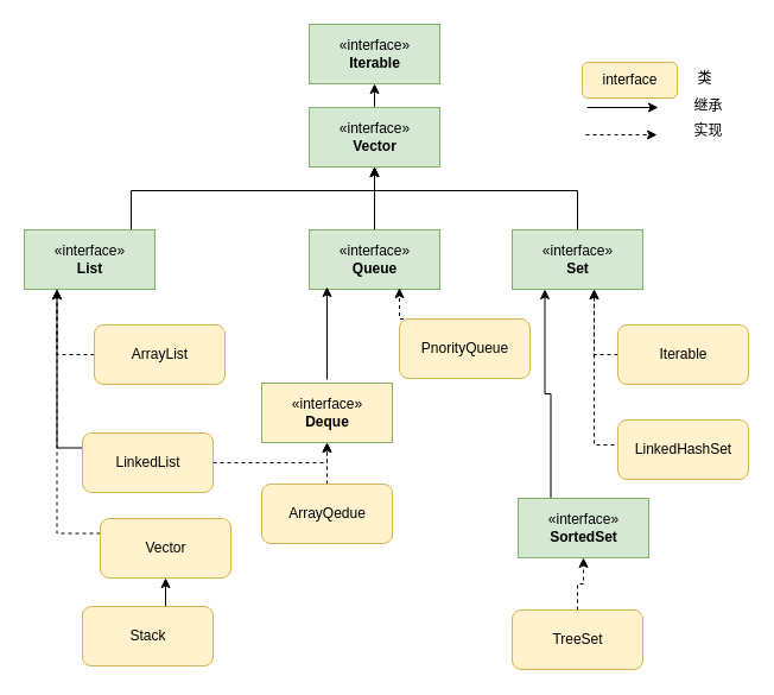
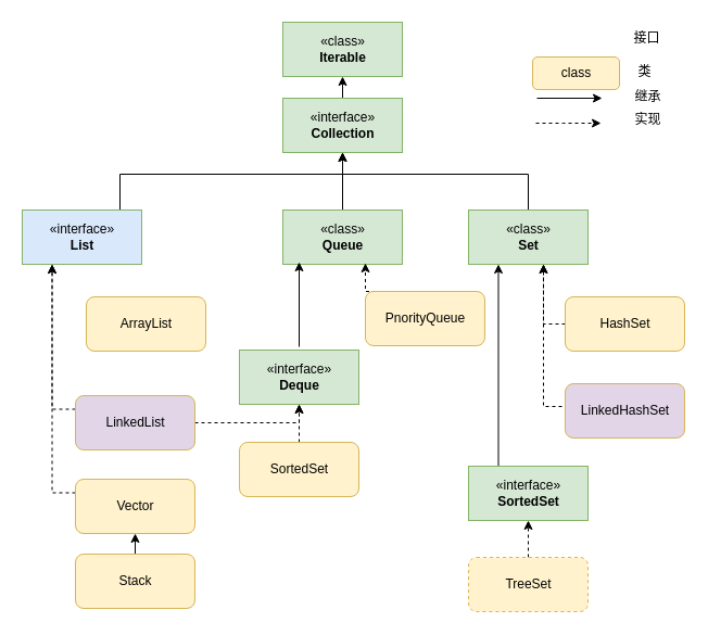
+ <mxCell id="34" value="接口" style="text;html=1;align=center;verticalAlign=middle;resizable=0;points=[];autosize=1;strokeColor=none;fillColor=none;" vertex="1" parent="1"><mxGeometry x="570" y="20" width="50" height="30" as="geometry" /></mxCell>
- <mxCell id="2" value="«interface»&lt;br&gt;&lt;b&gt;Iterable&lt;/b&gt;" style="html=1;fillColor=#d5e8d4;strokeColor=#82b366;" parent="1" vertex="1"><mxGeometry x="260" y="20" width="110" height="50" as="geometry" /></mxCell>
+ <mxCell id="2" value="«class»&lt;br&gt;&lt;b&gt;Iterable&lt;/b&gt;" style="html=1;fillColor=#d5e8d4;strokeColor=#82b366;" parent="1" vertex="1"><mxGeometry x="260" y="20" width="110" height="50" as="geometry" /></mxCell>
- <mxCell id="35" value="interface" style="html=1;rounded=1;fillColor=#fff2cc;strokeColor=#d6b656;" vertex="1" parent="1"><mxGeometry x="490" y="52" width="80" height="30" as="geometry" /></mxCell>
+ <mxCell id="35" value="class" style="html=1;rounded=1;fillColor=#fff2cc;strokeColor=#d6b656;" vertex="1" parent="1"><mxGeometry x="490" y="52" width="80" height="30" as="geometry" /></mxCell>
- <mxCell id="4" value="«interface»&lt;br&gt;&lt;b&gt;Vector&lt;/b&gt;" style="html=1;fillColor=#d5e8d4;strokeColor=#82b366;" parent="1" vertex="1"><mxGeometry x="260" y="90" width="110" height="50" as="geometry" /></mxCell>
+ <mxCell id="4" value="«interface»&lt;br&gt;&lt;b&gt;Collection&lt;/b&gt;" style="html=1;fillColor=#d5e8d4;strokeColor=#82b366;" parent="1" vertex="1"><mxGeometry x="260" y="90" width="110" height="50" as="geometry" /></mxCell>
- <mxCell id="6" value="«interface»&lt;br&gt;&lt;b&gt;List&lt;/b&gt;" style="html=1;fillColor=#d5e8d4;strokeColor=#82b366;" parent="1" vertex="1"><mxGeometry x="20" y="193" width="110" height="50" as="geometry" /></mxCell>
+ <mxCell id="6" value="«interface»&lt;br&gt;&lt;b&gt;List&lt;/b&gt;" style="html=1;fillColor=#dae8fc;strokeColor=#82b366;" parent="1" vertex="1"><mxGeometry x="20" y="193" width="110" height="50" as="geometry" /></mxCell>
- <mxCell id="8" value="«interface»&lt;br&gt;&lt;b&gt;Queue&lt;/b&gt;" style="html=1;fillColor=#d5e8d4;strokeColor=#82b366;" parent="1" vertex="1"><mxGeometry x="260" y="193" width="110" height="50" as="geometry" /></mxCell>
+ <mxCell id="8" value="«class»&lt;br&gt;&lt;b&gt;Queue&lt;/b&gt;" style="html=1;fillColor=#d5e8d4;strokeColor=#82b366;" parent="1" vertex="1"><mxGeometry x="260" y="193" width="110" height="50" as="geometry" /></mxCell>
- <mxCell id="10" value="«interface»&lt;br&gt;&lt;b&gt;Set&lt;/b&gt;" style="html=1;fillColor=#d5e8d4;strokeColor=#82b366;" parent="1" vertex="1"><mxGeometry x="431" y="193" width="110" height="50" as="geometry" /></mxCell>
+ <mxCell id="10" value="«class»&lt;br&gt;&lt;b&gt;Set&lt;/b&gt;" style="html=1;fillColor=#d5e8d4;strokeColor=#82b366;" parent="1" vertex="1"><mxGeometry x="431" y="193" width="110" height="50" as="geometry" /></mxCell>
- <mxCell id="23" style="edgeStyle=orthogonalEdgeStyle;rounded=0;orthogonalLoop=1;jettySize=auto;html=1;exitX=0;exitY=0.5;exitDx=0;exitDy=0;entryX=0.25;entryY=1;entryDx=0;entryDy=0;dashed=1;" parent="1" source="24" target="6" edge="1"><mxGeometry relative="1" as="geometry" /></mxCell>
- <mxCell id="18" value="Iterable" style="html=1;rounded=1;fillColor=#fff2cc;strokeColor=#d6b656;" parent="1" vertex="1"><mxGeometry x="520" y="273" width="110" height="50" as="geometry" /></mxCell>
+ <mxCell id="18" value="HashSet" style="html=1;rounded=1;fillColor=#fff2cc;strokeColor=#d6b656;" parent="1" vertex="1"><mxGeometry x="520" y="273" width="110" height="50" as="geometry" /></mxCell>
- <mxCell id="12" value="«interface»&lt;br&gt;&lt;b&gt;Deque&lt;/b&gt;" style="html=1;fillColor=#fff2cc;strokeColor=#82b366;" parent="1" vertex="1"><mxGeometry x="220" y="322" width="110" height="50" as="geometry" /></mxCell>
+ <mxCell id="12" value="«interface»&lt;br&gt;&lt;b&gt;Deque&lt;/b&gt;" style="html=1;fillColor=#d5e8d4;strokeColor=#82b366;" parent="1" vertex="1"><mxGeometry x="220" y="322" width="110" height="50" as="geometry" /></mxCell>
- <mxCell id="26" style="edgeStyle=orthogonalEdgeStyle;rounded=0;orthogonalLoop=1;jettySize=auto;html=1;exitX=0;exitY=0.25;exitDx=0;exitDy=0;entryX=0.25;entryY=1;entryDx=0;entryDy=0;dashed=0;" parent="1" source="27" target="6" edge="1"><mxGeometry relative="1" as="geometry" /></mxCell>
+ <mxCell id="26" style="edgeStyle=orthogonalEdgeStyle;rounded=0;orthogonalLoop=1;jettySize=auto;html=1;exitX=0;exitY=0.25;exitDx=0;exitDy=0;entryX=0.25;entryY=1;entryDx=0;entryDy=0;dashed=1;" parent="1" source="27" target="6" edge="1"><mxGeometry relative="1" as="geometry" /></mxCell>
- <mxCell id="20" value="LinkedHashSet" style="html=1;rounded=1;fillColor=#fff2cc;strokeColor=#d6b656;" parent="1" vertex="1"><mxGeometry x="520" y="353" width="110" height="50" as="geometry" /></mxCell>
+ <mxCell id="20" value="LinkedHashSet" style="html=1;rounded=1;fillColor=#e1d5e7;strokeColor=#d6b656;" parent="1" vertex="1"><mxGeometry x="520" y="353" width="110" height="50" as="geometry" /></mxCell>
- <mxCell id="27" value="LinkedList" style="html=1;rounded=1;fillColor=#fff2cc;strokeColor=#d6b656;" parent="1" vertex="1"><mxGeometry x="69" y="364" width="110" height="50" as="geometry" /></mxCell>
+ <mxCell id="27" value="LinkedList" style="html=1;rounded=1;fillColor=#e1d5e7;strokeColor=#d6b656;" parent="1" vertex="1"><mxGeometry x="69" y="364" width="110" height="50" as="geometry" /></mxCell>
- <mxCell id="33" value="ArrayQedue" style="html=1;rounded=1;fillColor=#fff2cc;strokeColor=#d6b656;" parent="1" vertex="1"><mxGeometry x="220" y="407" width="110" height="50" as="geometry" /></mxCell>
+ <mxCell id="33" value="SortedSet" style="html=1;rounded=1;fillColor=#fff2cc;strokeColor=#d6b656;" parent="1" vertex="1"><mxGeometry x="220" y="407" width="110" height="50" as="geometry" /></mxCell>
- <mxCell id="16" value="«interface»&lt;br&gt;&lt;b&gt;SortedSet&lt;/b&gt;" style="html=1;fillColor=#d5e8d4;strokeColor=#82b366;" parent="1" vertex="1"><mxGeometry x="436" y="419" width="110" height="50" as="geometry" /></mxCell>
+ <mxCell id="16" value="«interface»&lt;br&gt;&lt;b&gt;SortedSet&lt;/b&gt;" style="html=1;fillColor=#d5e8d4;strokeColor=#82b366;" parent="1" vertex="1"><mxGeometry x="431" y="429" width="110" height="50" as="geometry" /></mxCell>
- <mxCell id="29" value="Vector" style="html=1;rounded=1;fillColor=#fff2cc;strokeColor=#d6b656;" parent="1" vertex="1"><mxGeometry x="84" y="436" width="110" height="50" as="geometry" /></mxCell>
+ <mxCell id="29" value="Vector" style="html=1;rounded=1;fillColor=#fff2cc;strokeColor=#d6b656;" parent="1" vertex="1"><mxGeometry x="69" y="441" width="110" height="50" as="geometry" /></mxCell>
- <mxCell id="22" value="TreeSet" style="html=1;rounded=1;fillColor=#fff2cc;strokeColor=#d6b656;" parent="1" vertex="1"><mxGeometry x="431" y="513" width="110" height="50" as="geometry" /></mxCell>
+ <mxCell id="22" value="TreeSet" style="html=1;rounded=1;fillColor=#fff2cc;strokeColor=#d6b656;dashed=1;" parent="1" vertex="1"><mxGeometry x="431" y="513" width="110" height="50" as="geometry" /></mxCell>
